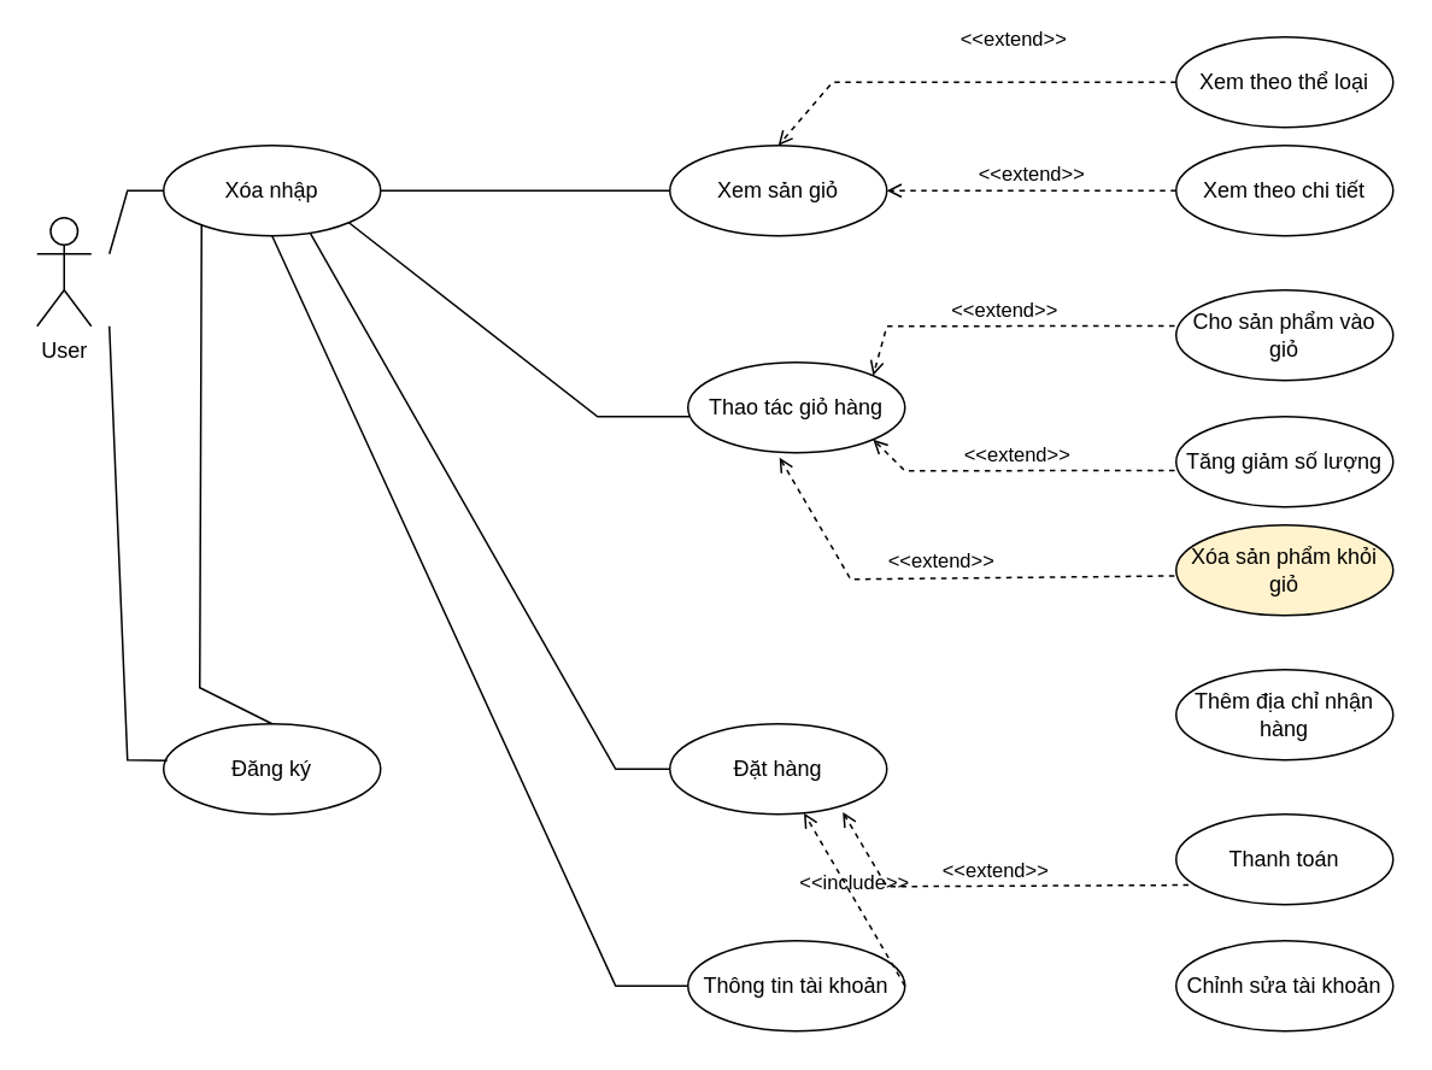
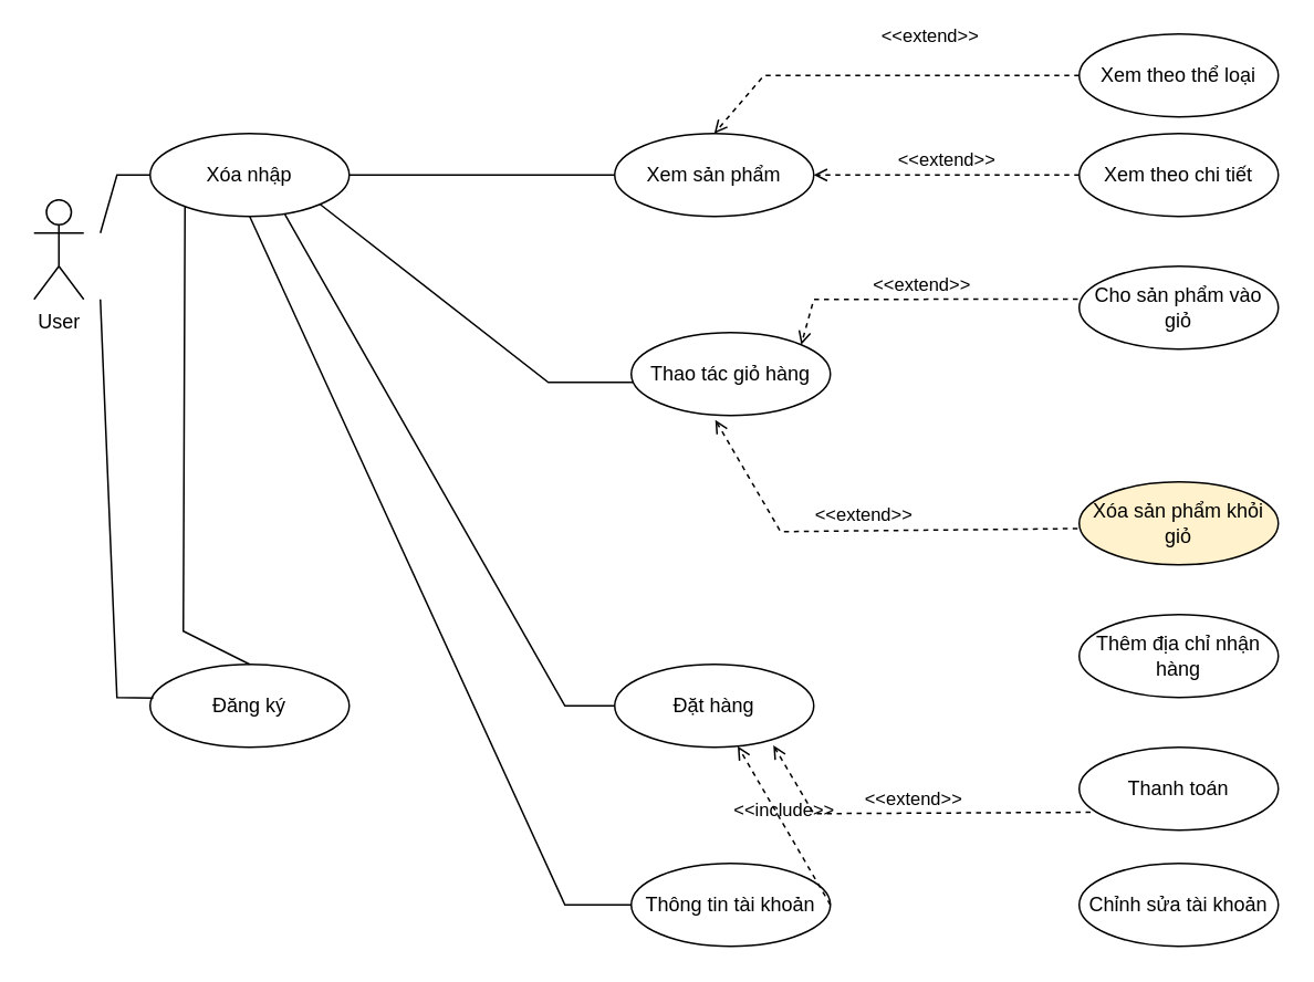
- <mxCell id="7" value="Xem sản giỏ" style="ellipse;whiteSpace=wrap;html=1;" parent="1" vertex="1"><mxGeometry x="370" y="80" width="120" height="50" as="geometry" /></mxCell>
+ <mxCell id="7" value="Xem sản phẩm" style="ellipse;whiteSpace=wrap;html=1;" parent="1" vertex="1"><mxGeometry x="370" y="80" width="120" height="50" as="geometry" /></mxCell>
- <mxCell id="13" value="Tăng giảm số lượng" style="ellipse;whiteSpace=wrap;html=1;" parent="1" vertex="1"><mxGeometry x="650" y="230" width="120" height="50" as="geometry" /></mxCell>
- <mxCell id="23" value="&amp;lt;&amp;lt;extend&amp;gt;&amp;gt;" style="html=1;verticalAlign=bottom;labelBackgroundColor=none;endArrow=open;endFill=0;dashed=1;rounded=0;exitX=-0.007;exitY=0.596;exitDx=0;exitDy=0;entryX=1;entryY=1;entryDx=0;entryDy=0;exitPerimeter=0;" parent="1" source="13" target="11" edge="1"><mxGeometry width="160" relative="1" as="geometry"><mxPoint x="260" y="280" as="sourcePoint" /><mxPoint x="420" y="280" as="targetPoint" /><Array as="points"><mxPoint x="500" y="260" /></Array></mxGeometry></mxCell>
